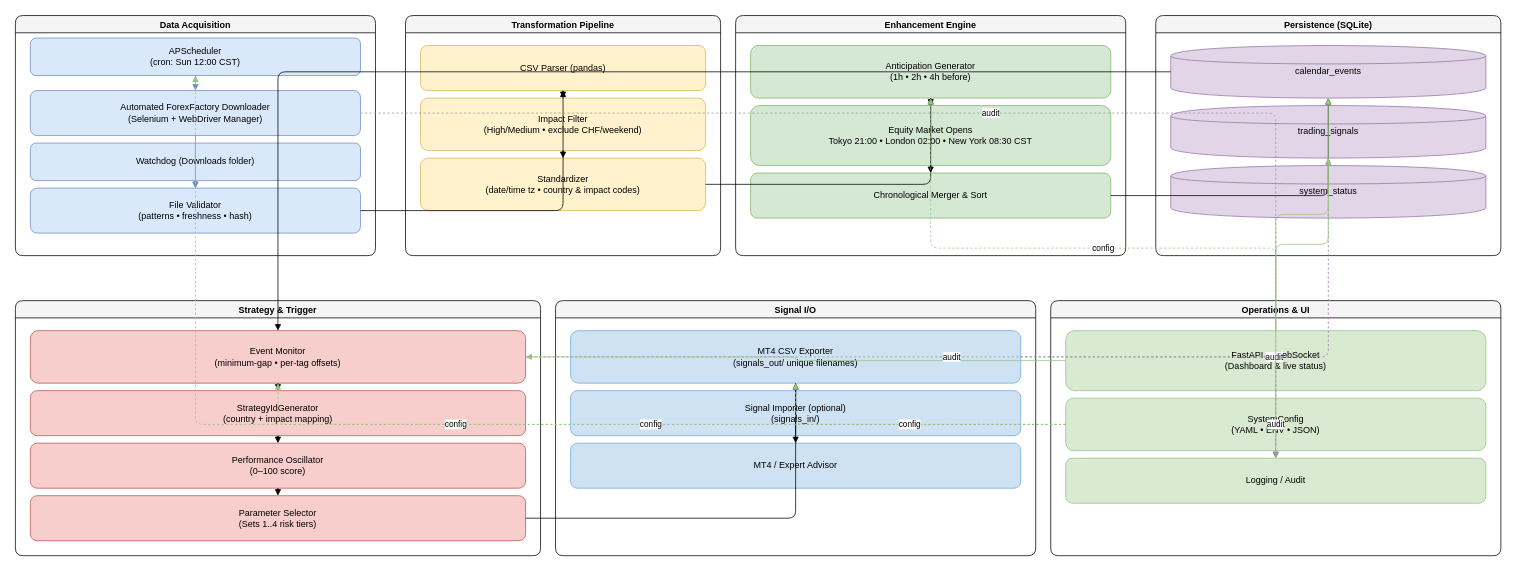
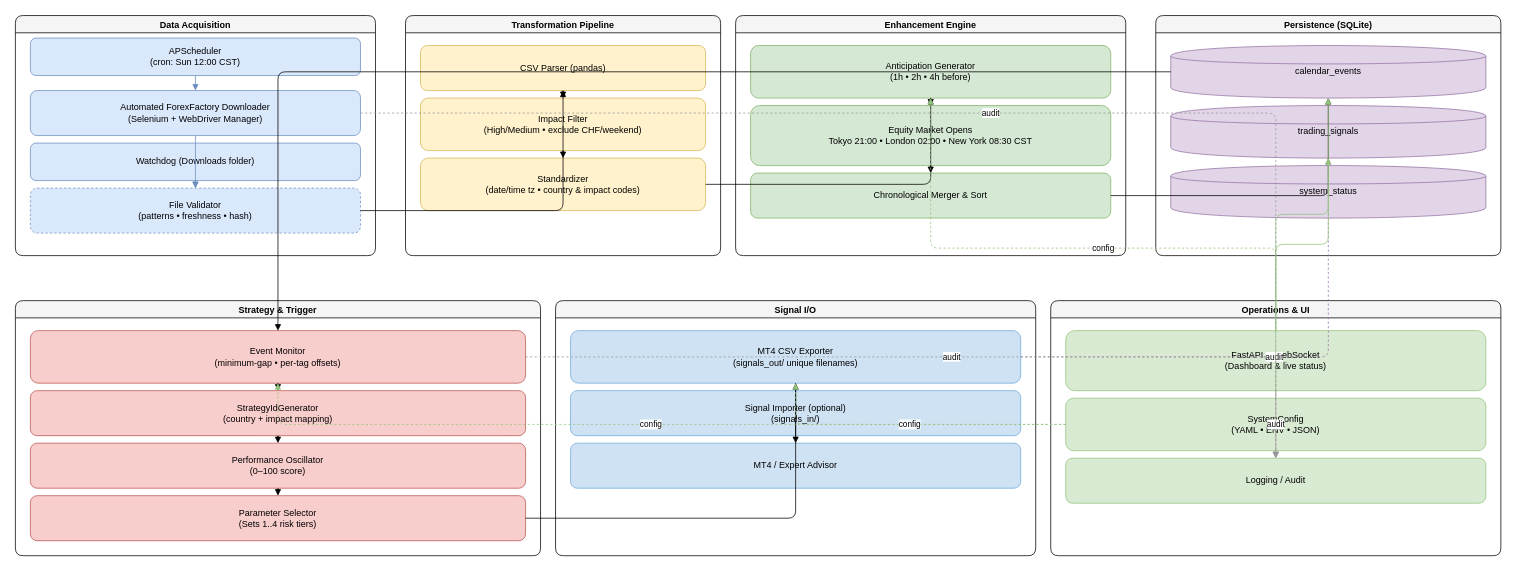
- <mxCell id="6" value="File Validator&#10;(patterns • freshness • hash)" style="rounded=1;whiteSpace=wrap;html=1;fillColor=#dae8fc;strokeColor=#6c8ebf;" vertex="1" parent="2"><mxGeometry x="20" y="230" width="440" height="60" as="geometry" /></mxCell>
+ <mxCell id="6" value="File Validator&#10;(patterns • freshness • hash)" style="rounded=1;whiteSpace=wrap;html=1;fillColor=#dae8fc;strokeColor=#6c8ebf;dashed=1;" vertex="1" parent="2"><mxGeometry x="20" y="230" width="440" height="60" as="geometry" /></mxCell>
- <mxCell id="52" value="config" style="edgeStyle=orthogonalEdgeStyle;rounded=1;dashed=1;endArrow=block;html=1;strokeColor=#93c47d;" edge="1" parent="1" source="30" target="3"><mxGeometry relative="1" as="geometry" /></mxCell>
- <mxCell id="51" style="edgeStyle=orthogonalEdgeStyle;rounded=1;endArrow=block;html=1;strokeColor=#93c47d;" edge="1" parent="1" source="29" target="20"><mxGeometry relative="1" as="geometry" /></mxCell>
